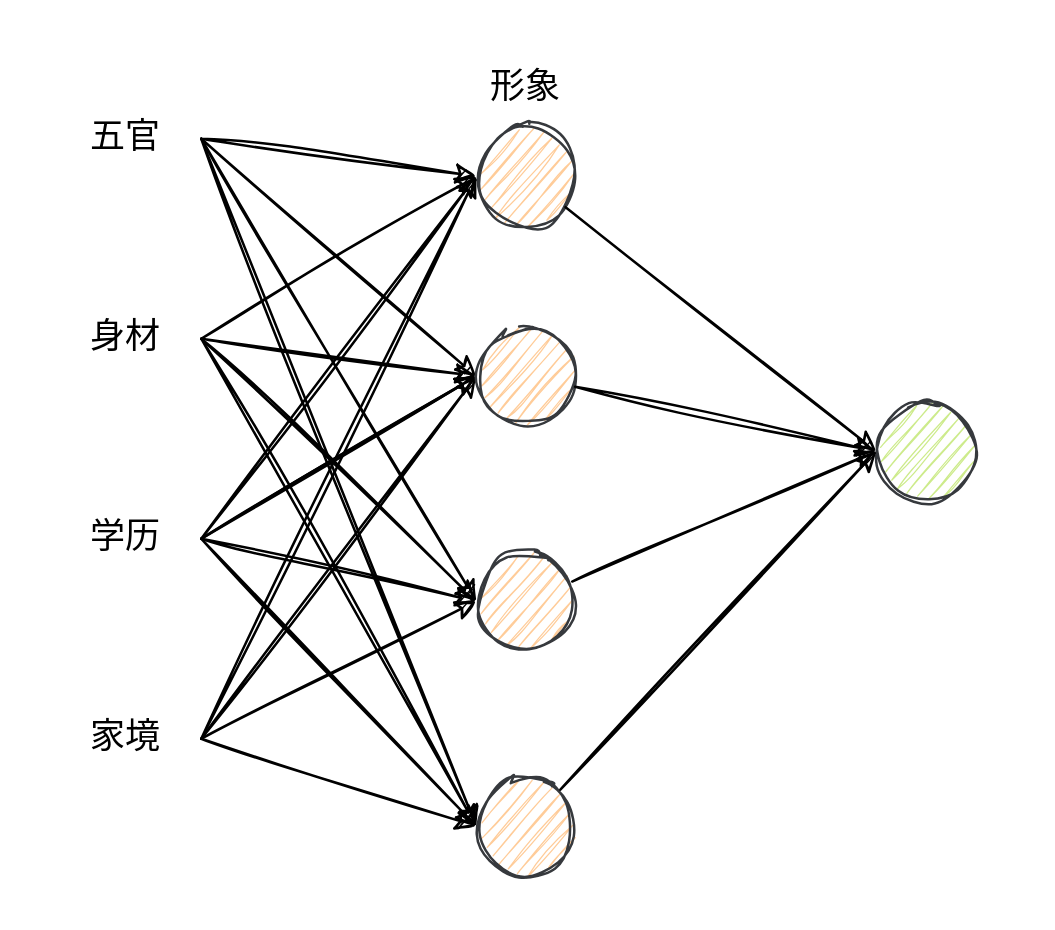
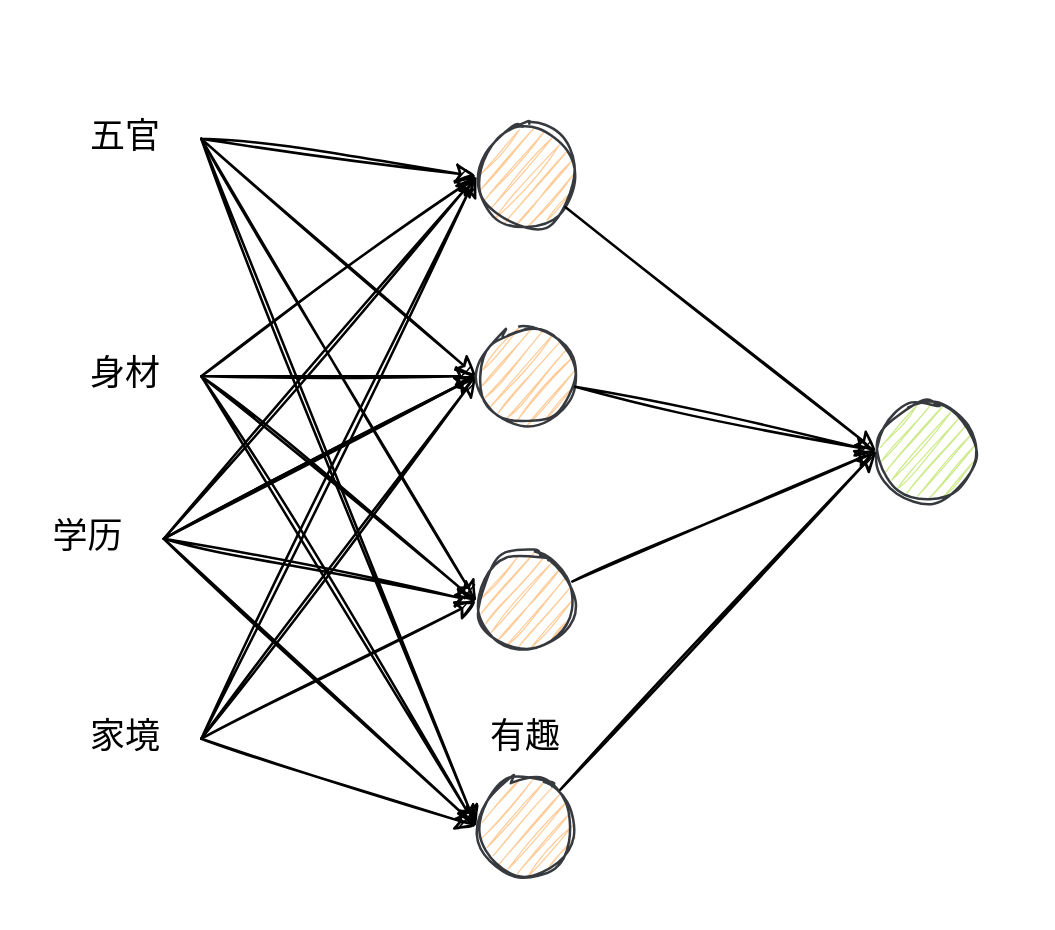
- <mxCell id="25" value="&lt;font style=&quot;font-size: 14px;&quot; face=&quot;Comic Sans MS&quot;&gt;形象&lt;/font&gt;" style="text;html=1;strokeColor=none;fillColor=none;align=center;verticalAlign=middle;whiteSpace=wrap;rounded=0;" vertex="1" parent="23"><mxGeometry width="60" height="30" as="geometry" /></mxCell>
- <mxCell id="11" value="&lt;font style=&quot;font-size: 14px;&quot; face=&quot;Comic Sans MS&quot;&gt;身材&lt;/font&gt;" style="text;html=1;strokeColor=none;fillColor=none;align=center;verticalAlign=middle;whiteSpace=wrap;rounded=0;" vertex="1" parent="1"><mxGeometry x="20" y="120" width="60" height="30" as="geometry" /></mxCell>
+ <mxCell id="11" value="&lt;font style=&quot;font-size: 14px;&quot; face=&quot;Comic Sans MS&quot;&gt;身材&lt;/font&gt;" style="text;html=1;strokeColor=none;fillColor=none;align=center;verticalAlign=middle;whiteSpace=wrap;rounded=0;" vertex="1" parent="1"><mxGeometry x="20" y="135" width="60" height="30" as="geometry" /></mxCell>
- <mxCell id="17" value="&lt;font style=&quot;font-size: 14px;&quot; face=&quot;Comic Sans MS&quot;&gt;学历&lt;/font&gt;" style="text;html=1;strokeColor=none;fillColor=none;align=center;verticalAlign=middle;whiteSpace=wrap;rounded=0;" vertex="1" parent="1"><mxGeometry x="20" y="200" width="60" height="30" as="geometry" /></mxCell>
+ <mxCell id="17" value="&lt;font style=&quot;font-size: 14px;&quot; face=&quot;Comic Sans MS&quot;&gt;学历&lt;/font&gt;" style="text;html=1;strokeColor=none;fillColor=none;align=center;verticalAlign=middle;whiteSpace=wrap;rounded=0;" vertex="1" parent="1"><mxGeometry x="5" y="200" width="60" height="30" as="geometry" /></mxCell>
+ <mxCell id="32" value="&lt;font face=&quot;Comic Sans MS&quot;&gt;&lt;span style=&quot;font-size: 14px;&quot;&gt;有趣&lt;/span&gt;&lt;/font&gt;" style="text;html=1;strokeColor=none;fillColor=none;align=center;verticalAlign=middle;whiteSpace=wrap;rounded=0;" vertex="1" parent="30"><mxGeometry width="60" height="30" as="geometry" /></mxCell>
